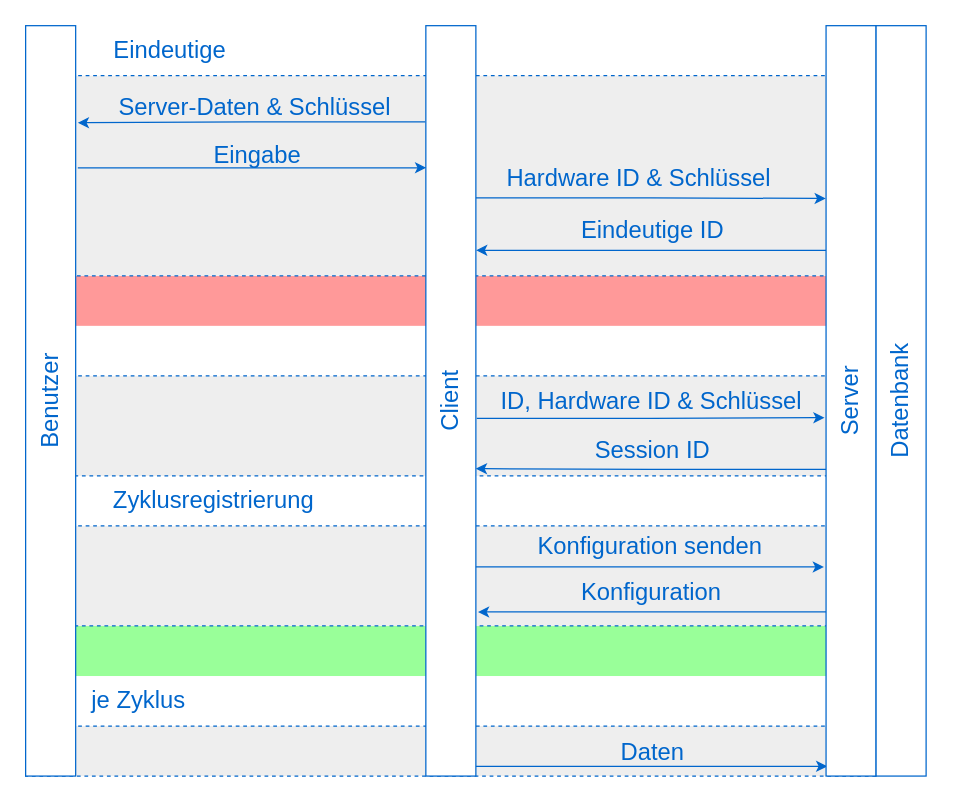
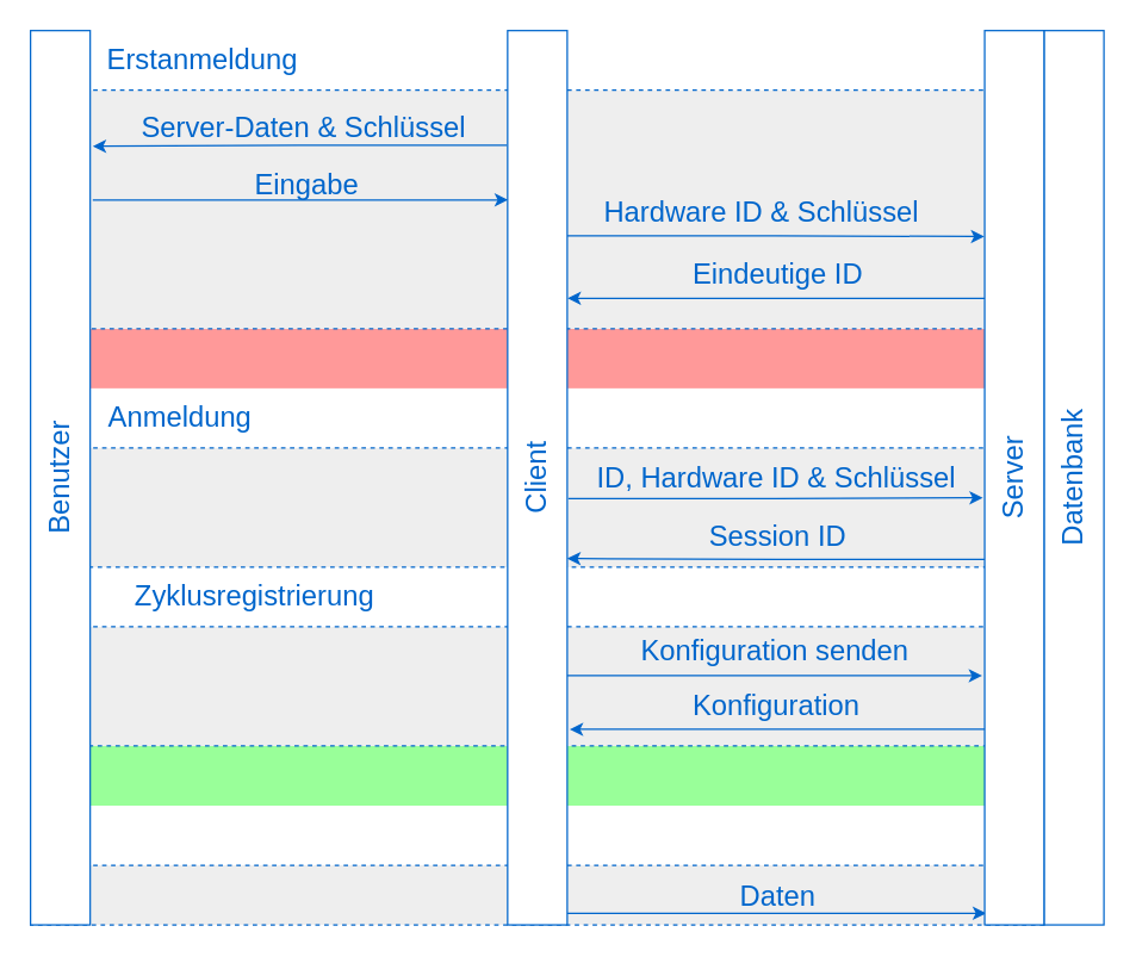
- <mxCell id="30" value="Eindeutige" style="text;html=1;align=center;verticalAlign=middle;resizable=0;points=[];autosize=1;strokeColor=none;fillColor=none;fontSize=19;fontColor=#0066CC;" vertex="1" parent="1"><mxGeometry x="60" width="150" height="40" as="geometry" y="20" /></mxCell>
+ <mxCell id="30" value="Erstanmeldung" style="text;html=1;align=center;verticalAlign=middle;resizable=0;points=[];autosize=1;strokeColor=none;fillColor=none;fontSize=19;fontColor=#0066CC;" vertex="1" parent="1"><mxGeometry x="60" width="150" height="40" as="geometry" y="20" /></mxCell>
+ <mxCell id="31" value="Anmeldung" style="text;html=1;align=center;verticalAlign=middle;resizable=0;points=[];autosize=1;strokeColor=none;fillColor=none;fontSize=19;fontColor=#0066CC;" vertex="1" parent="1"><mxGeometry x="60" y="260" width="120" height="40" as="geometry" /></mxCell>
- <mxCell id="33" value="je Zyklus" style="text;html=1;align=center;verticalAlign=middle;resizable=0;points=[];autosize=1;strokeColor=none;fillColor=none;fontSize=19;fontColor=#0066CC;" vertex="1" parent="1"><mxGeometry x="60" y="540" width="100" height="40" as="geometry" /></mxCell>
